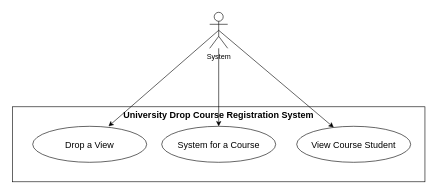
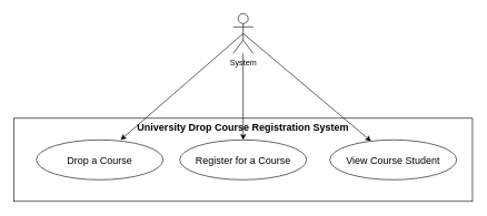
- <mxCell id="13" value="Drop a View" style="text;html=1;strokeColor=none;fillColor=none;align=center;verticalAlign=middle;whiteSpace=wrap;rounded=0;fontSize=15;" vertex="1" parent="1"><mxGeometry x="94" y="225" width="110" height="30" as="geometry" /></mxCell>
+ <mxCell id="13" value="Drop a Course" style="text;html=1;strokeColor=none;fillColor=none;align=center;verticalAlign=middle;whiteSpace=wrap;rounded=0;fontSize=15;" vertex="1" parent="1"><mxGeometry x="94" y="225" width="110" height="30" as="geometry" /></mxCell>
- <mxCell id="9" value="System for a Course" style="text;html=1;strokeColor=none;fillColor=none;align=center;verticalAlign=middle;whiteSpace=wrap;rounded=0;fontSize=15;" vertex="1" parent="1"><mxGeometry x="279" y="225" width="170" height="30" as="geometry" /></mxCell>
+ <mxCell id="9" value="Register for a Course" style="text;html=1;strokeColor=none;fillColor=none;align=center;verticalAlign=middle;whiteSpace=wrap;rounded=0;fontSize=15;" vertex="1" parent="1"><mxGeometry x="279" y="225" width="170" height="30" as="geometry" /></mxCell>
